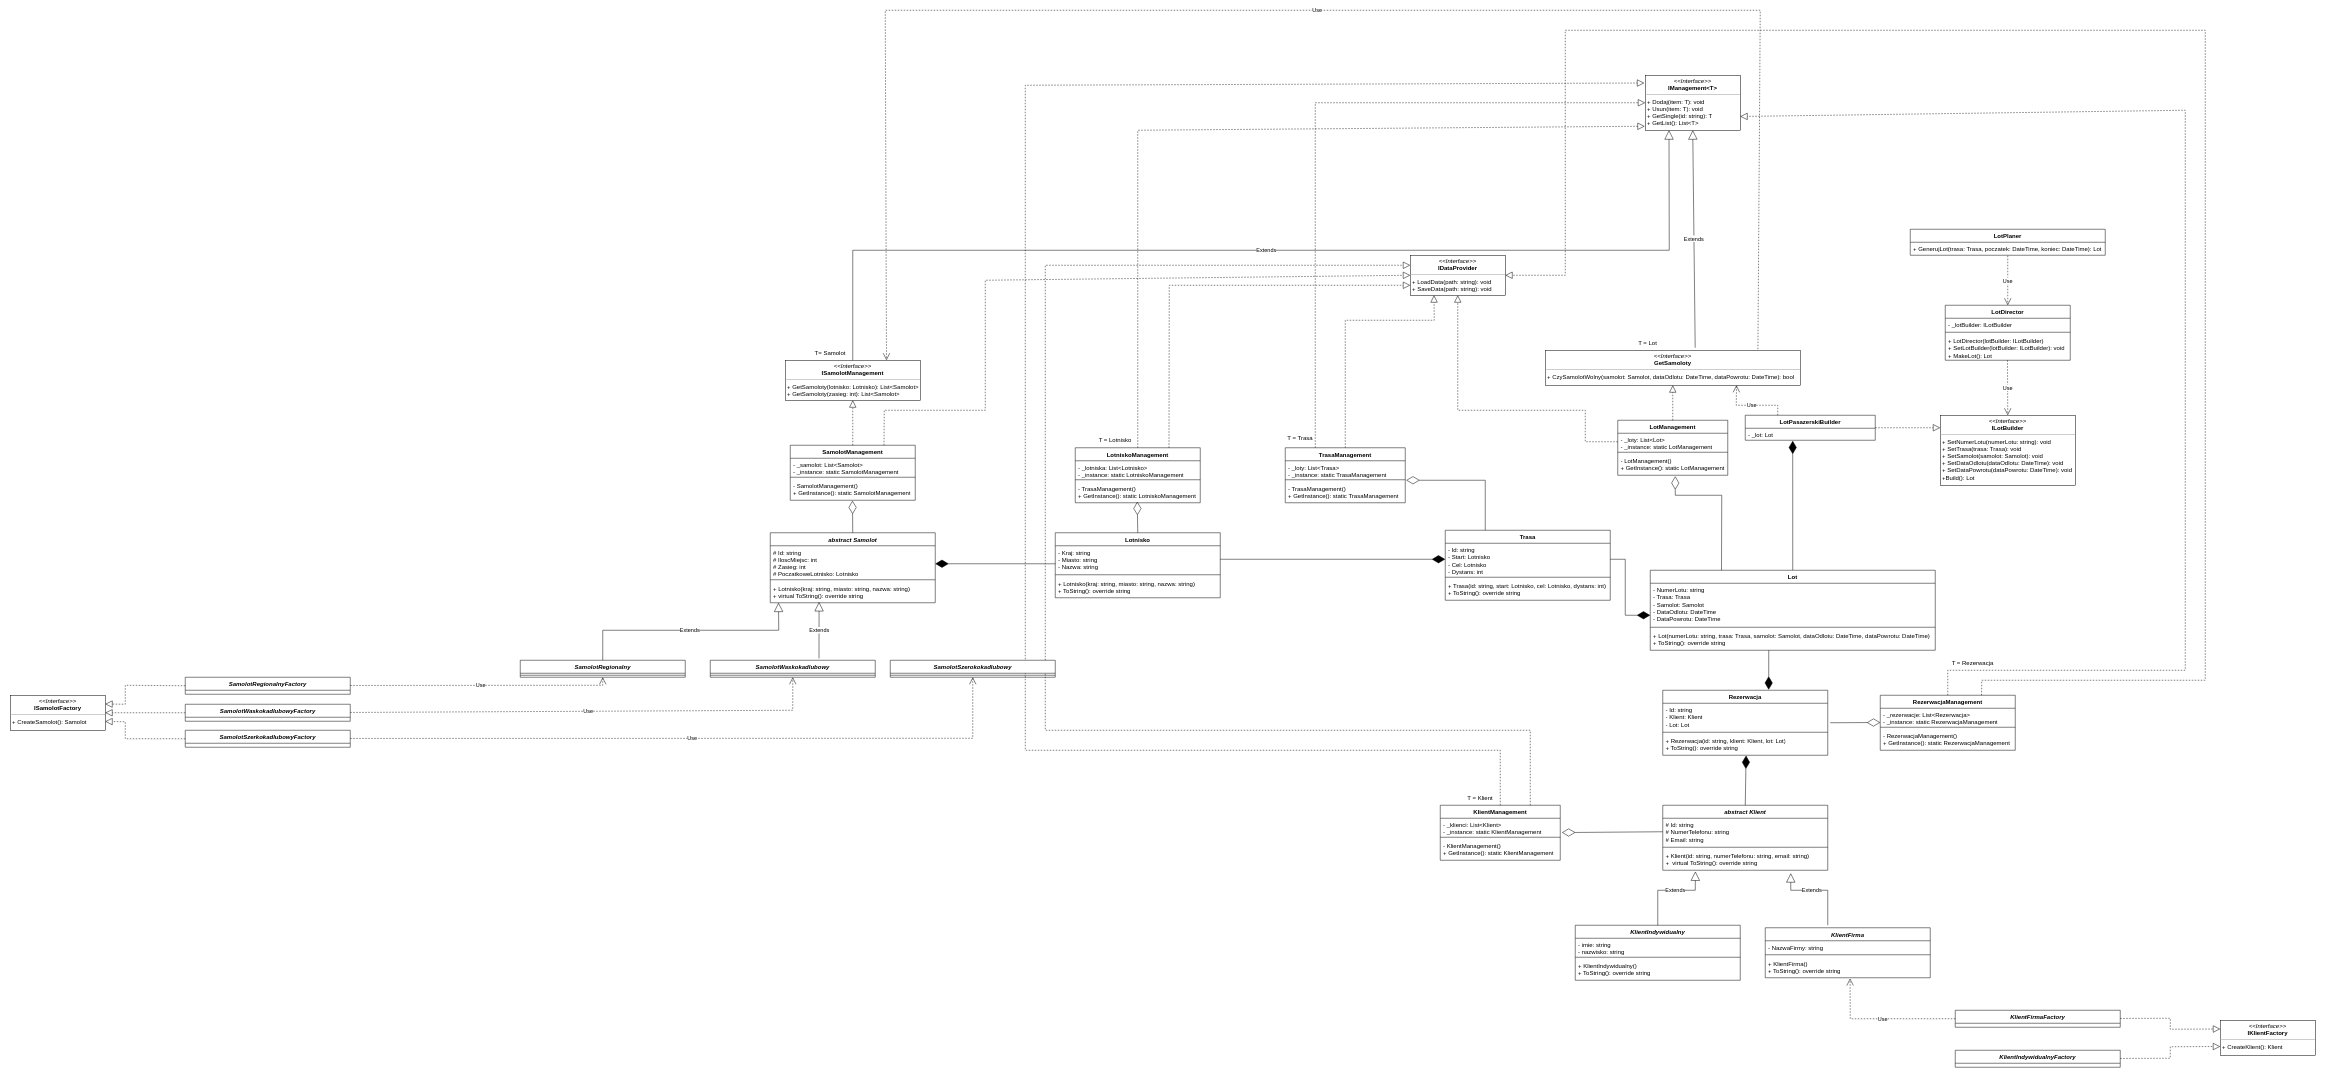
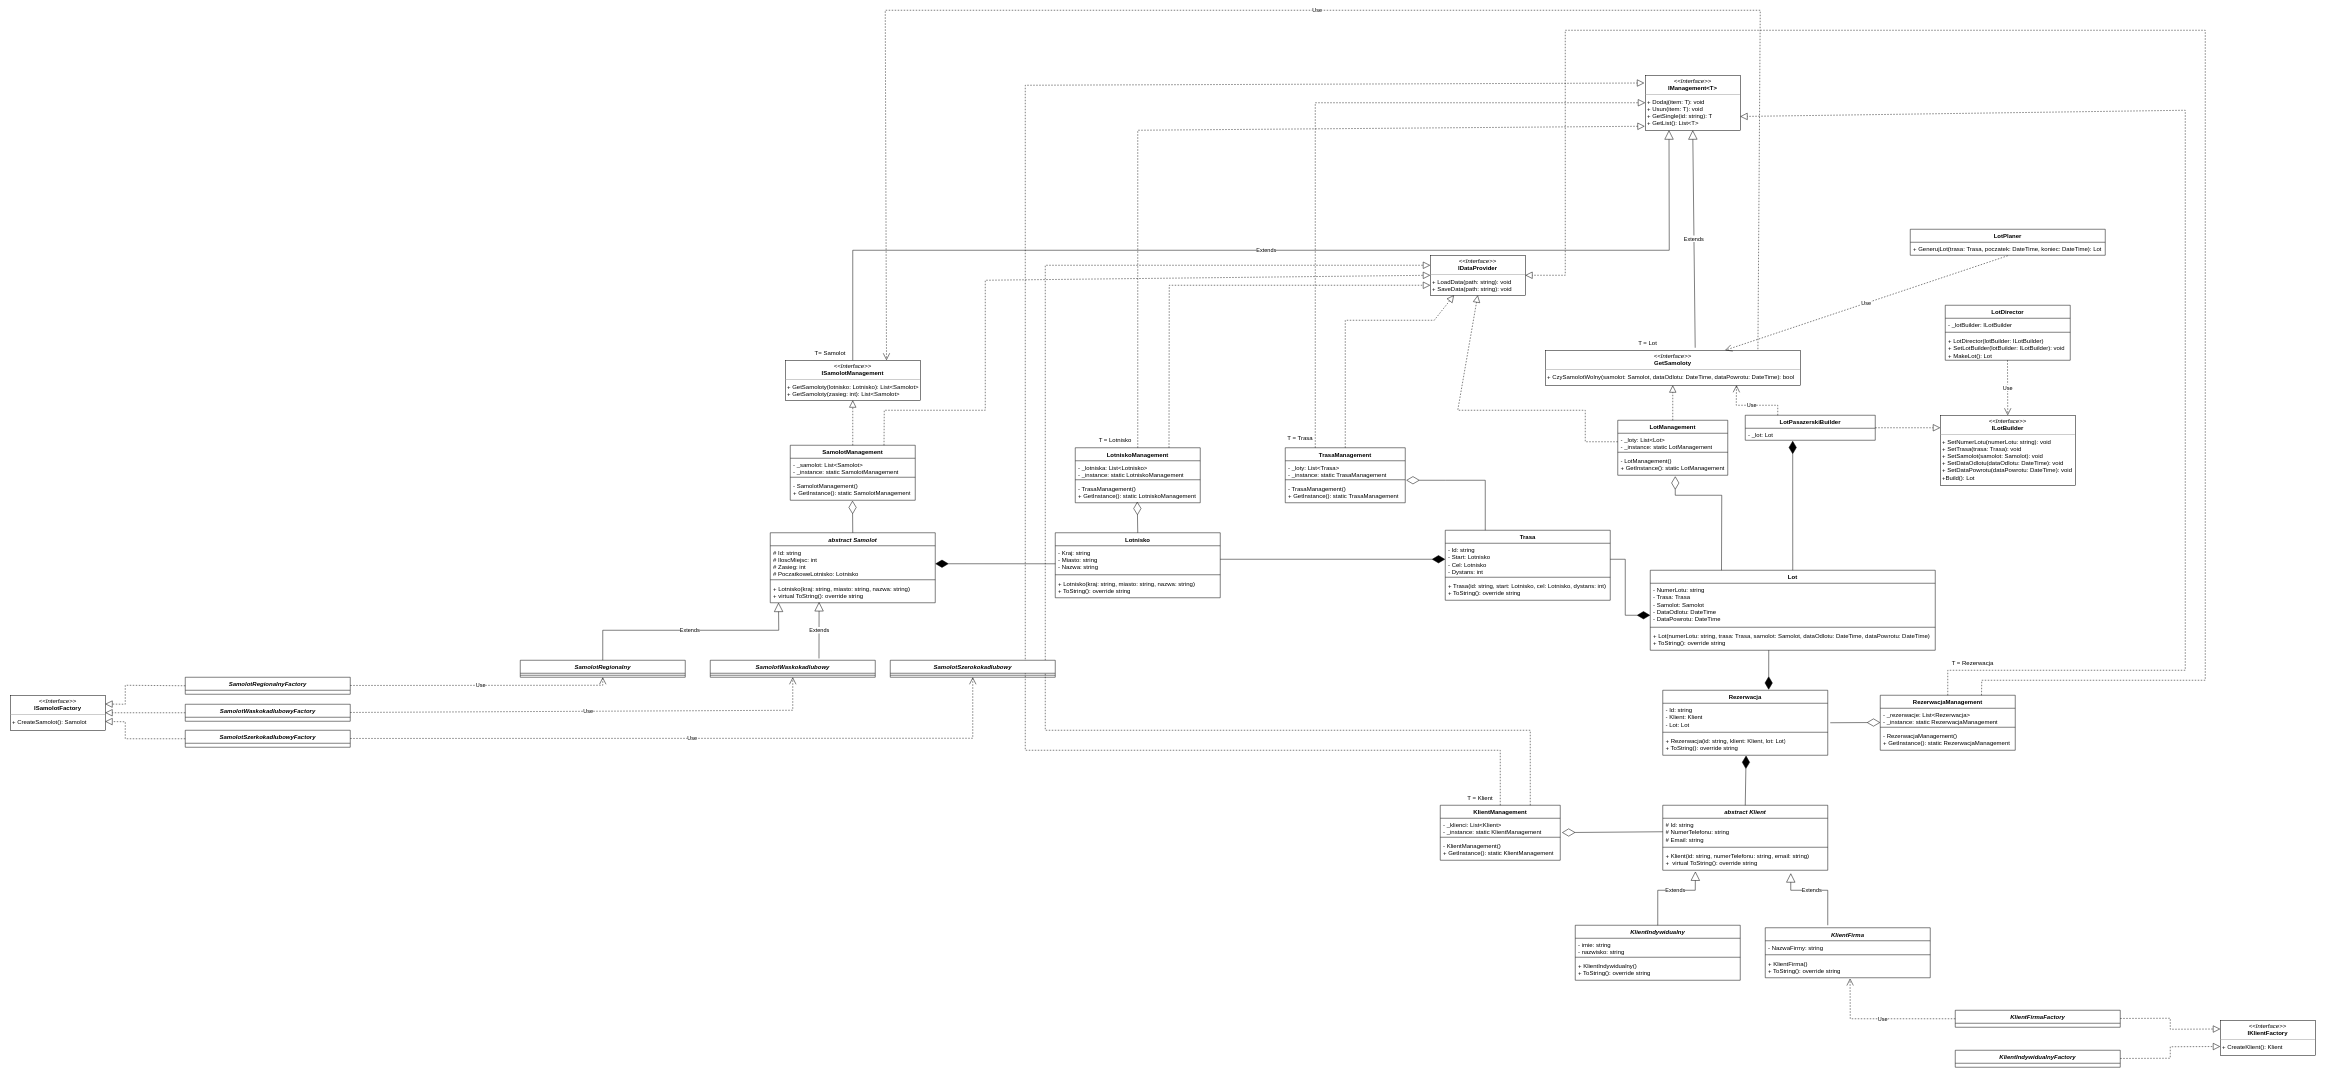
- <mxCell id="2" value="&lt;p style=&quot;margin:0px;margin-top:4px;text-align:center;&quot;&gt;&lt;i&gt;&amp;lt;&amp;lt;Interface&amp;gt;&amp;gt;&lt;/i&gt;&lt;br&gt;&lt;b&gt;IDataProvider&lt;/b&gt;&lt;/p&gt;&lt;hr size=&quot;1&quot;&gt;&lt;p style=&quot;margin:0px;margin-left:4px;&quot;&gt;+ LoadData(path: string): void&lt;/p&gt;&lt;p style=&quot;margin:0px;margin-left:4px;&quot;&gt;+ SaveData(path: string): void&lt;/p&gt;" style="verticalAlign=top;align=left;overflow=fill;fontSize=12;fontFamily=Helvetica;html=1;whiteSpace=wrap;" vertex="1" parent="1"><mxGeometry x="2820" y="510" width="190" height="80" as="geometry" /></mxCell>
+ <mxCell id="2" value="&lt;p style=&quot;margin:0px;margin-top:4px;text-align:center;&quot;&gt;&lt;i&gt;&amp;lt;&amp;lt;Interface&amp;gt;&amp;gt;&lt;/i&gt;&lt;br&gt;&lt;b&gt;IDataProvider&lt;/b&gt;&lt;/p&gt;&lt;hr size=&quot;1&quot;&gt;&lt;p style=&quot;margin:0px;margin-left:4px;&quot;&gt;+ LoadData(path: string): void&lt;/p&gt;&lt;p style=&quot;margin:0px;margin-left:4px;&quot;&gt;+ SaveData(path: string): void&lt;/p&gt;" style="verticalAlign=top;align=left;overflow=fill;fontSize=12;fontFamily=Helvetica;html=1;whiteSpace=wrap;" vertex="1" parent="1"><mxGeometry x="2860" y="510" width="190" height="80" as="geometry" /></mxCell>
- <mxCell id="23" value="Use" style="endArrow=open;endSize=12;dashed=1;html=1;rounded=0;entryX=0.5;entryY=0;entryDx=0;entryDy=0;exitX=0.5;exitY=1.038;exitDx=0;exitDy=0;exitPerimeter=0;" edge="1" parent="1" source="22" target="17"><mxGeometry width="160" relative="1" as="geometry"><mxPoint x="3450" y="810" as="sourcePoint" /><mxPoint x="3610" y="810" as="targetPoint" /></mxGeometry></mxCell>
+ <mxCell id="23" value="Use" style="endArrow=open;endSize=12;dashed=1;html=1;rounded=0;exitX=0.5;exitY=1.038;exitDx=0;exitDy=0;exitPerimeter=0;" edge="1" parent="1" source="22" target="4"><mxGeometry width="160" relative="1" as="geometry"><mxPoint x="3450" y="810" as="sourcePoint" /><mxPoint x="3610" y="810" as="targetPoint" /></mxGeometry></mxCell>
